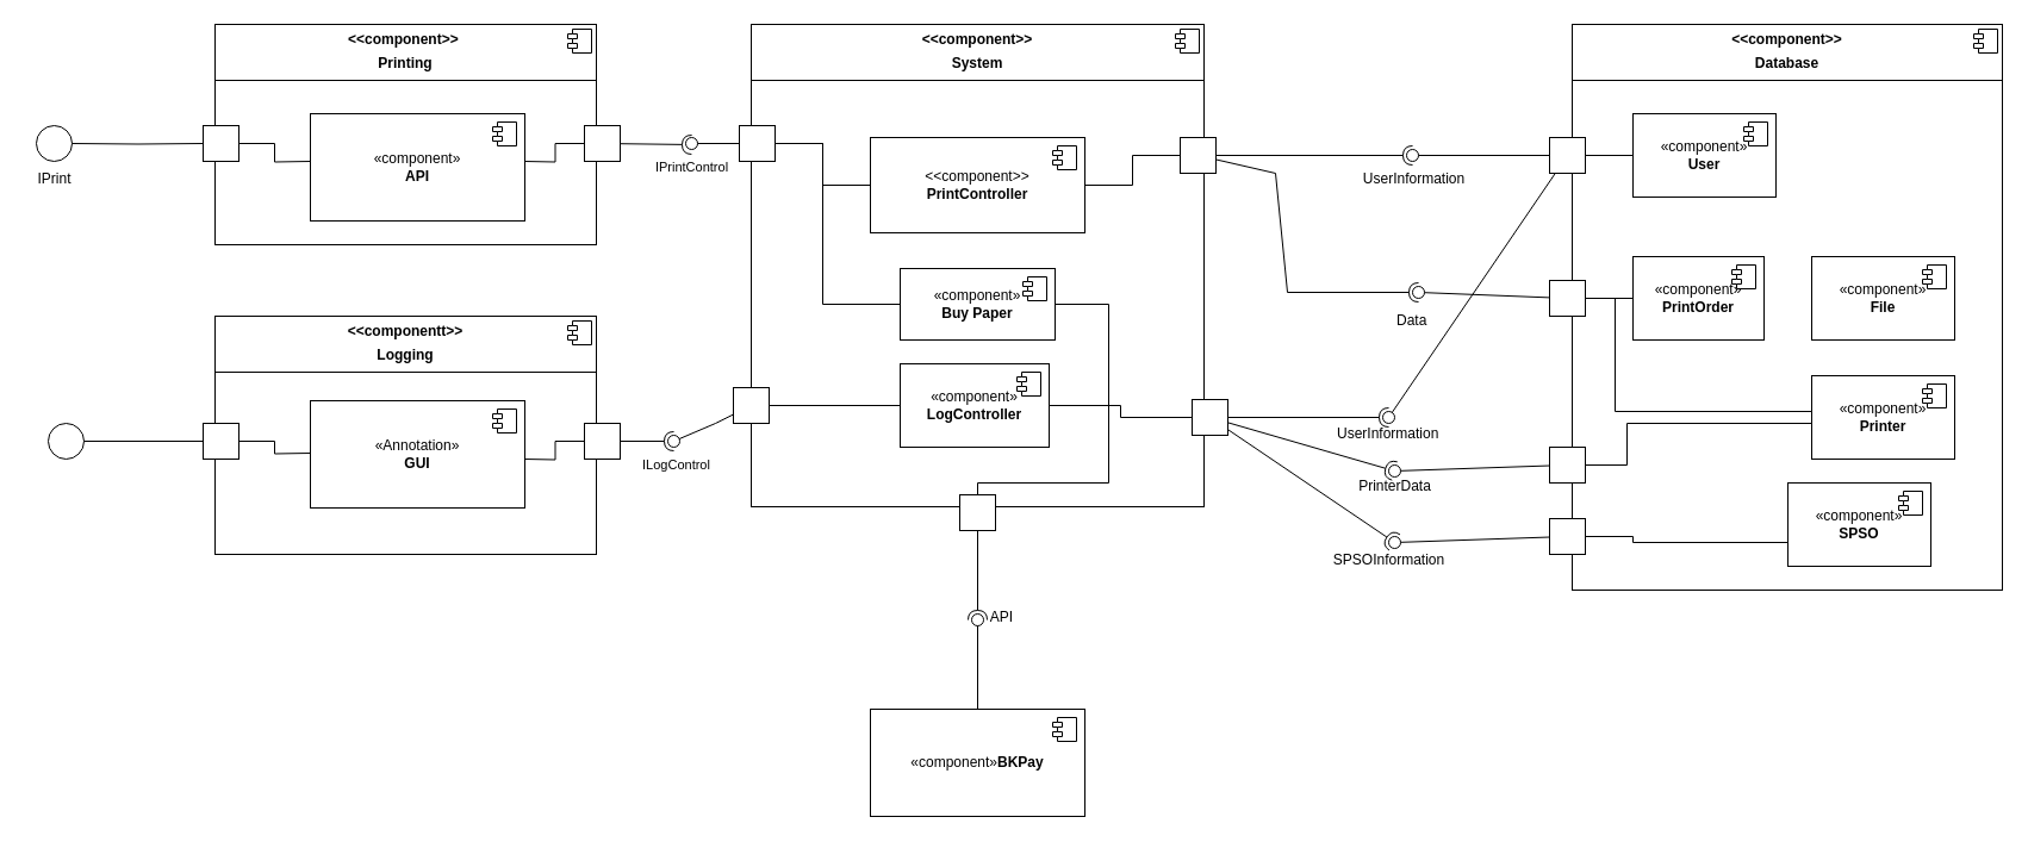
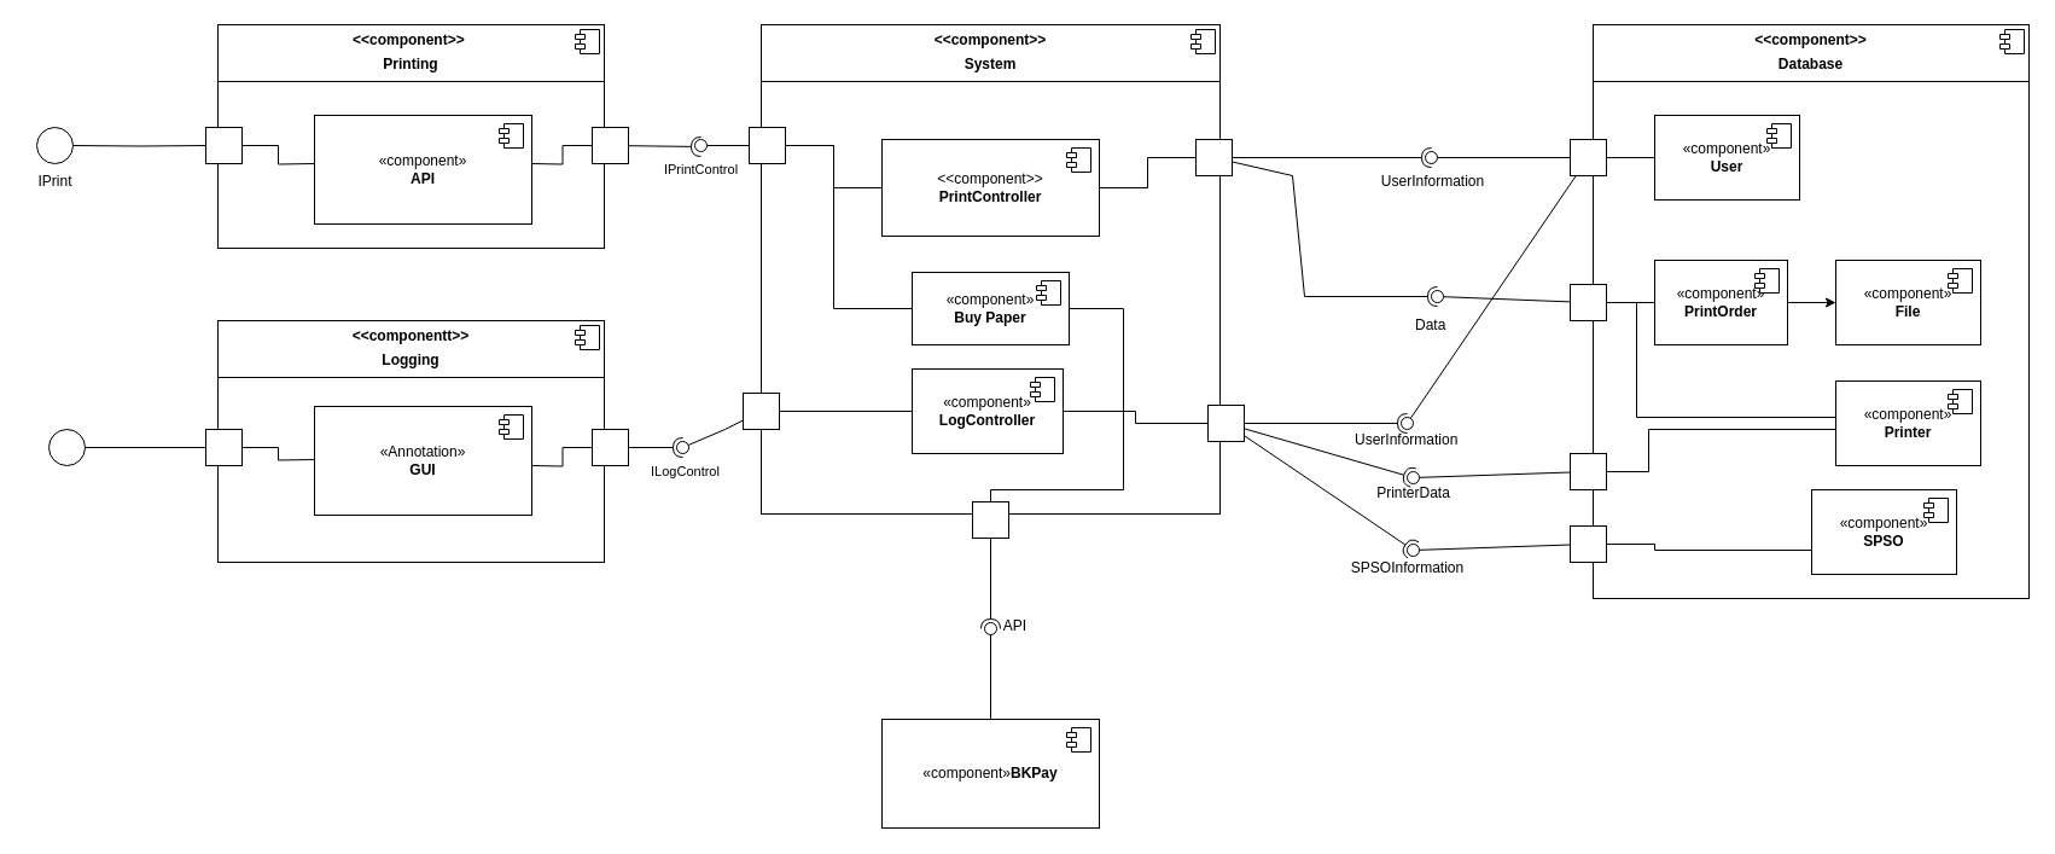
+ <mxCell id="22" style="edgeStyle=orthogonalEdgeStyle;rounded=0;orthogonalLoop=1;jettySize=auto;html=1;exitX=1;exitY=0.5;exitDx=0;exitDy=0;" edge="1" parent="1" source="23" target="16"><mxGeometry relative="1" as="geometry" /></mxCell>
